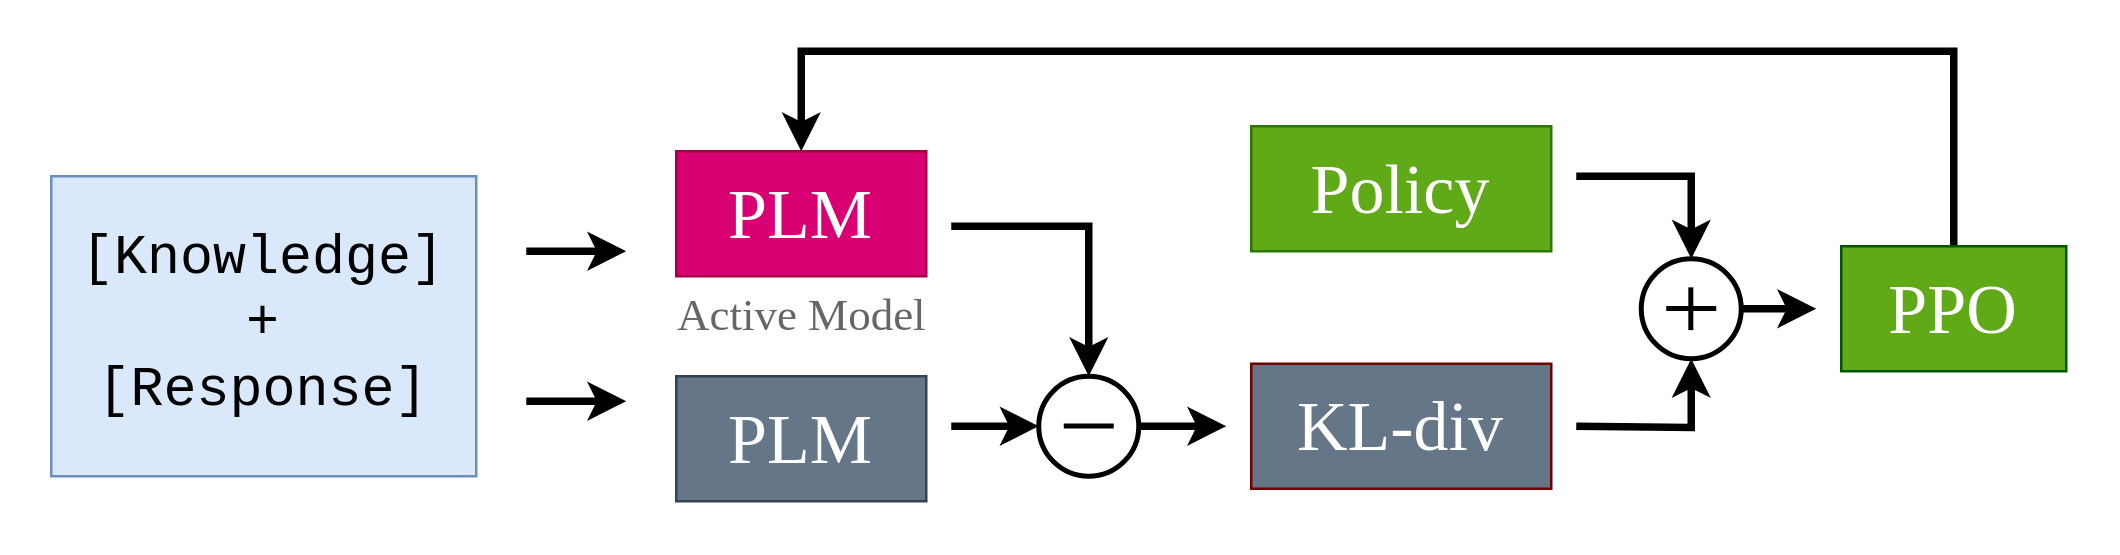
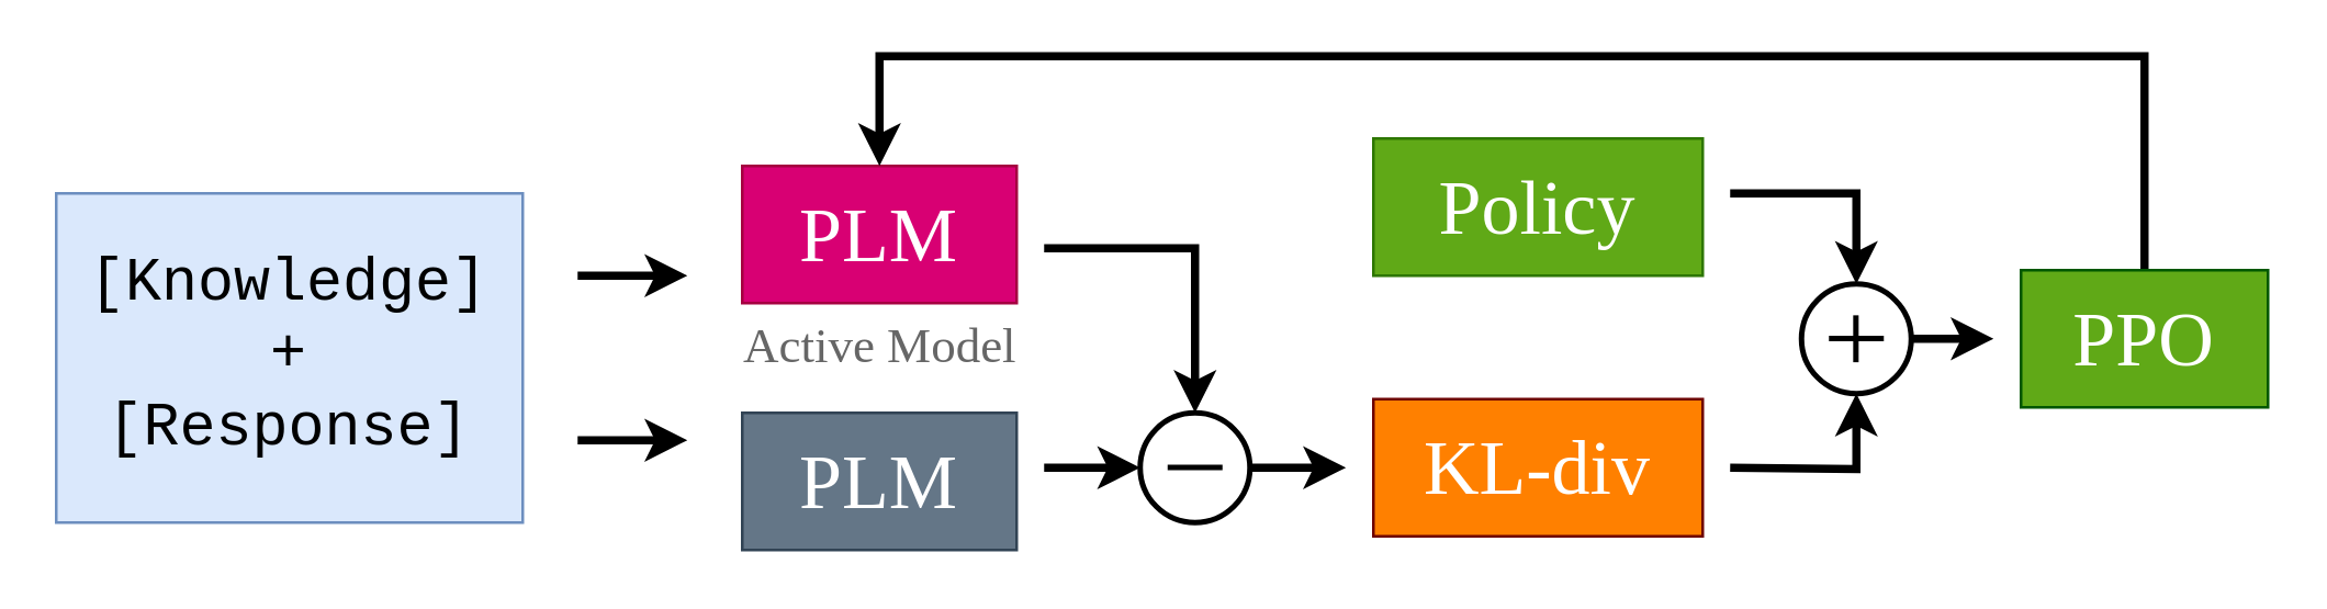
- <mxCell id="12" value="&lt;font style=&quot;font-size: 28px;&quot;&gt;KL-div&lt;/font&gt;" style="rounded=0;whiteSpace=wrap;html=1;fillColor=#647687;strokeColor=#6F0000;fontColor=#ffffff;fontFamily=Verdana;fontStyle=0;" parent="1" vertex="1"><mxGeometry x="500" y="145" width="120" height="50" as="geometry" /></mxCell>
+ <mxCell id="12" value="&lt;font style=&quot;font-size: 28px;&quot;&gt;KL-div&lt;/font&gt;" style="rounded=0;whiteSpace=wrap;html=1;fillColor=#FF8000;strokeColor=#6F0000;fontColor=#ffffff;fontFamily=Verdana;fontStyle=0" parent="1" vertex="1"><mxGeometry x="500" y="145" width="120" height="50" as="geometry" /></mxCell>
